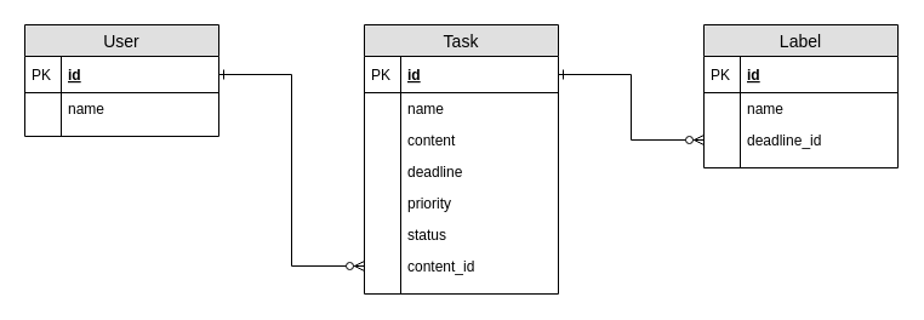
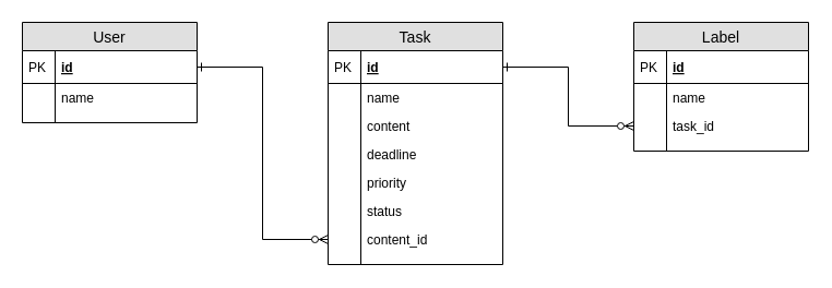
- <mxCell id="31" value="deadline_id" style="shape=partialRectangle;top=0;left=0;right=0;bottom=0;align=left;verticalAlign=top;fillColor=none;spacingLeft=34;spacingRight=4;overflow=hidden;rotatable=0;points=[[0,0.5],[1,0.5]];portConstraint=eastwest;dropTarget=0;fontSize=12;" vertex="1" parent="26"><mxGeometry y="82" width="160" height="26" as="geometry" /></mxCell>
+ <mxCell id="31" value="task_id" style="shape=partialRectangle;top=0;left=0;right=0;bottom=0;align=left;verticalAlign=top;fillColor=none;spacingLeft=34;spacingRight=4;overflow=hidden;rotatable=0;points=[[0,0.5],[1,0.5]];portConstraint=eastwest;dropTarget=0;fontSize=12;" vertex="1" parent="26"><mxGeometry y="82" width="160" height="26" as="geometry" /></mxCell>
